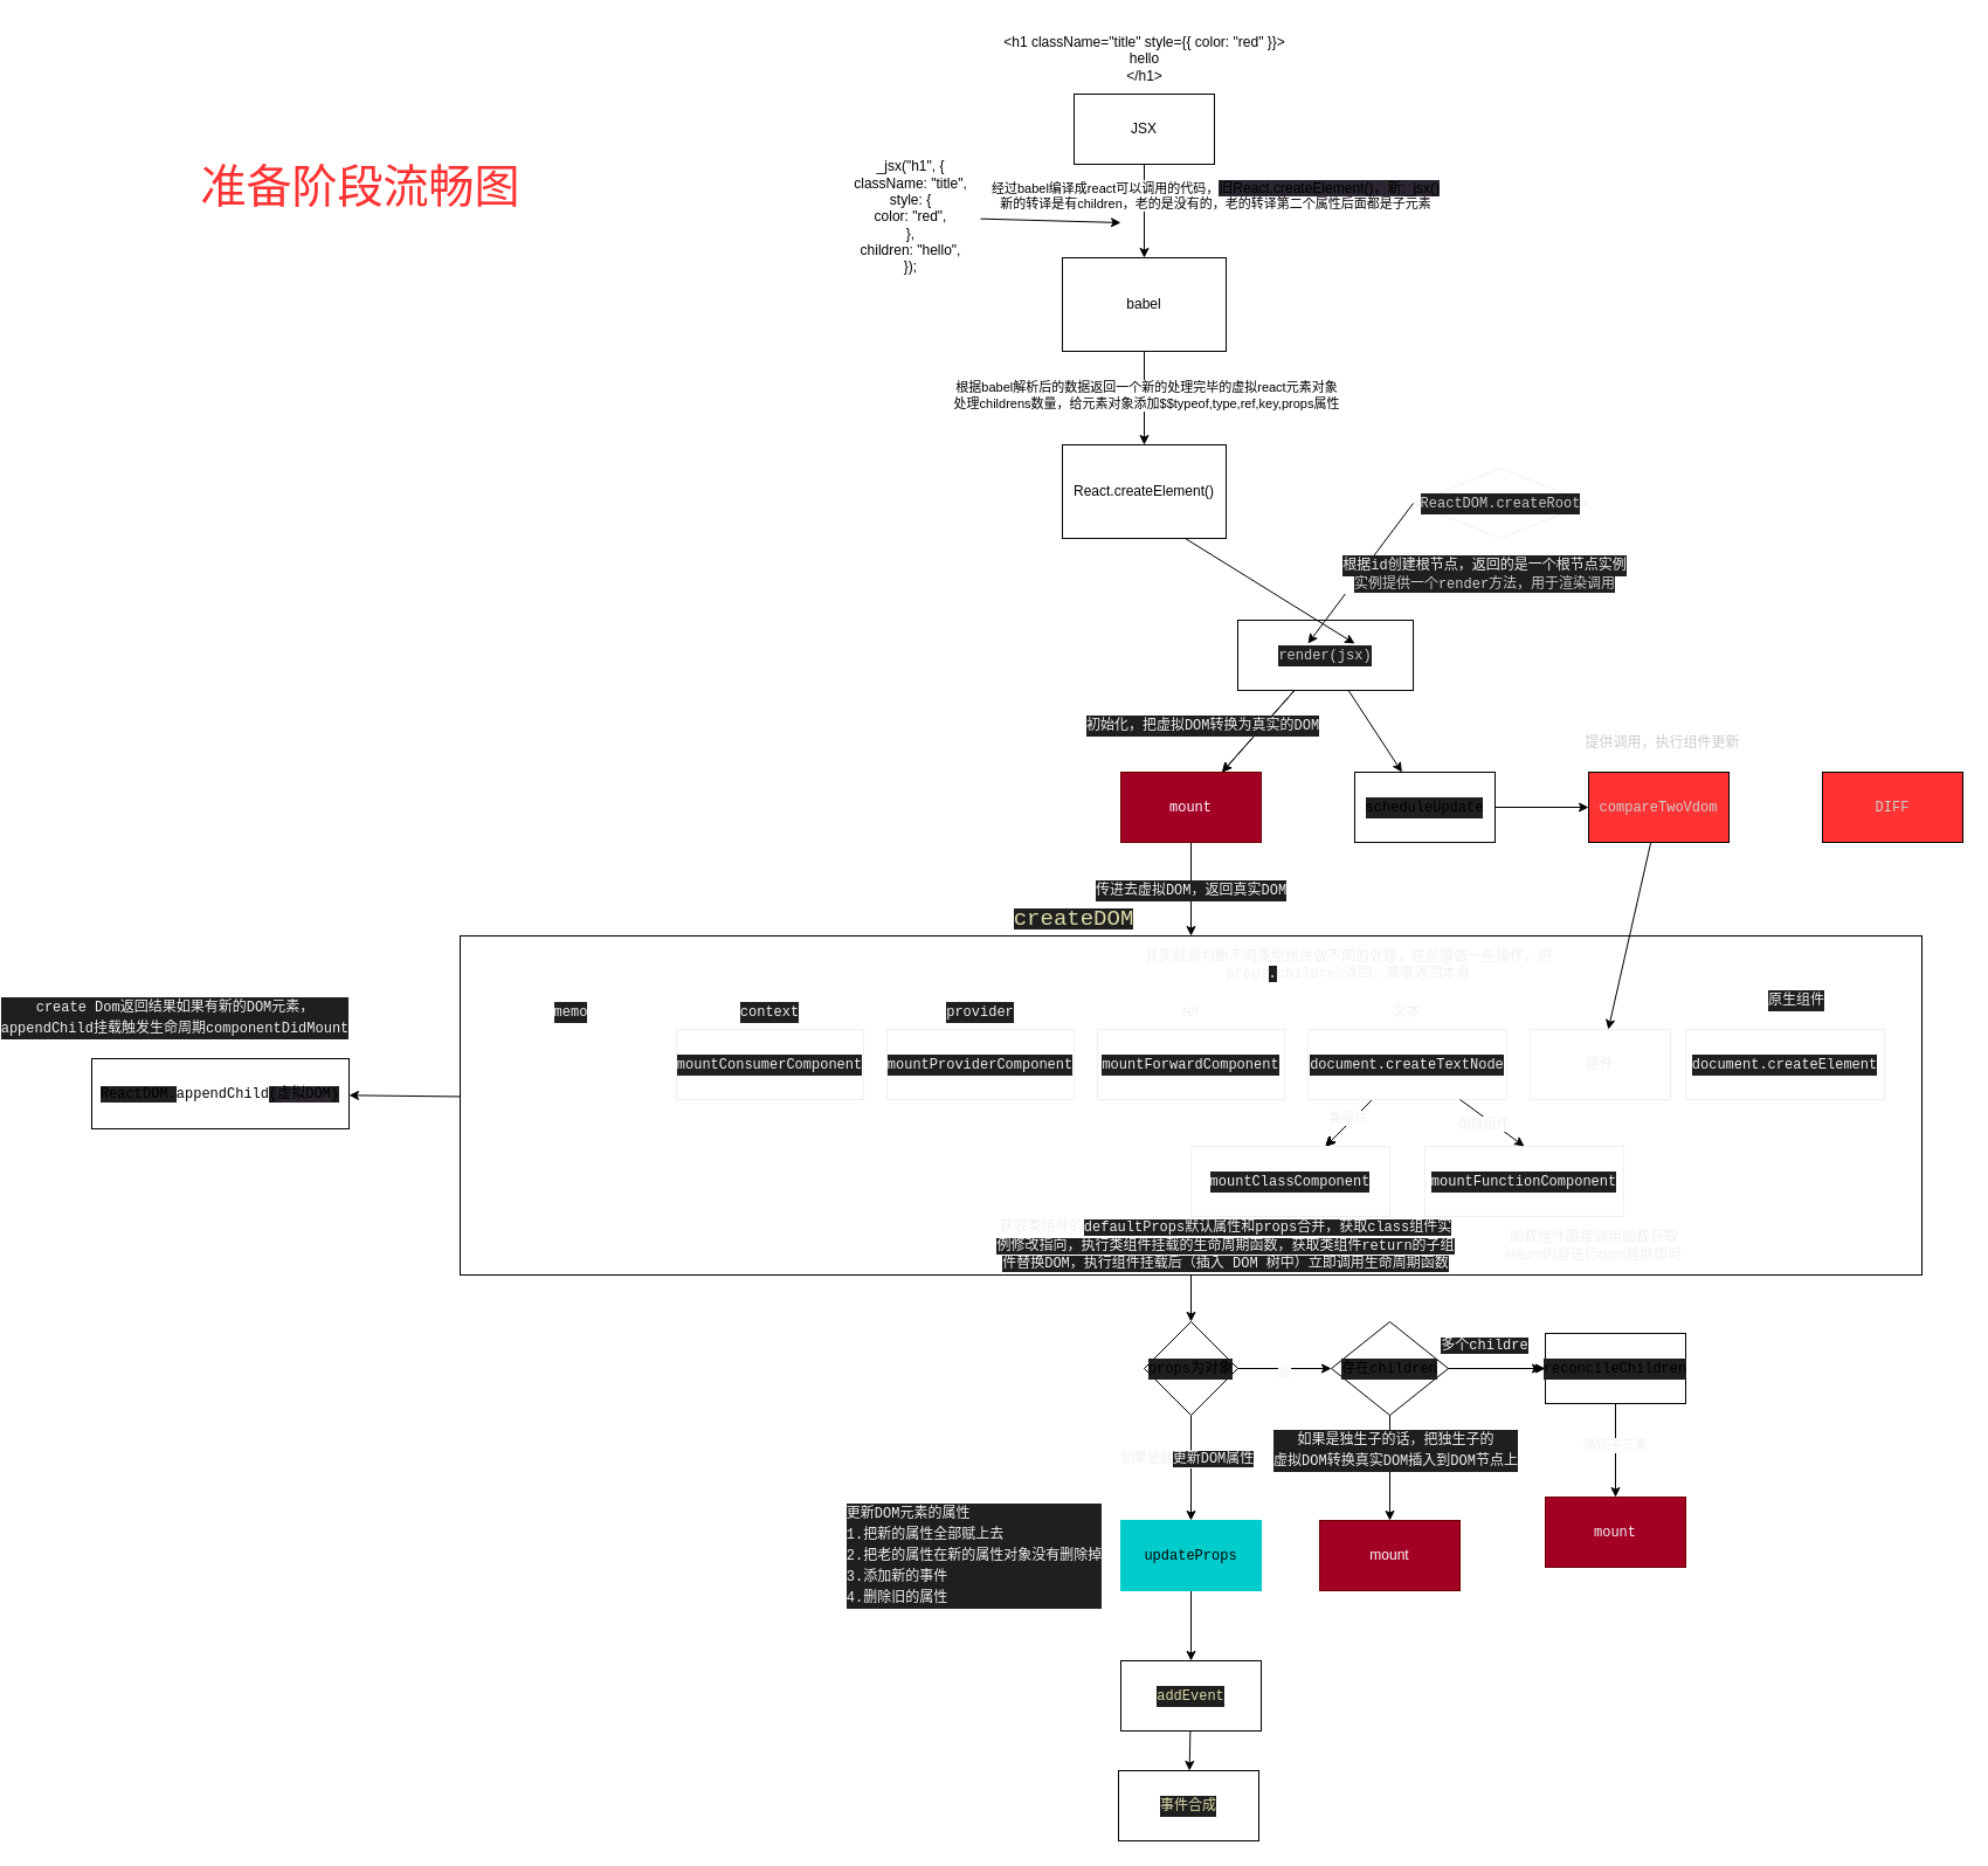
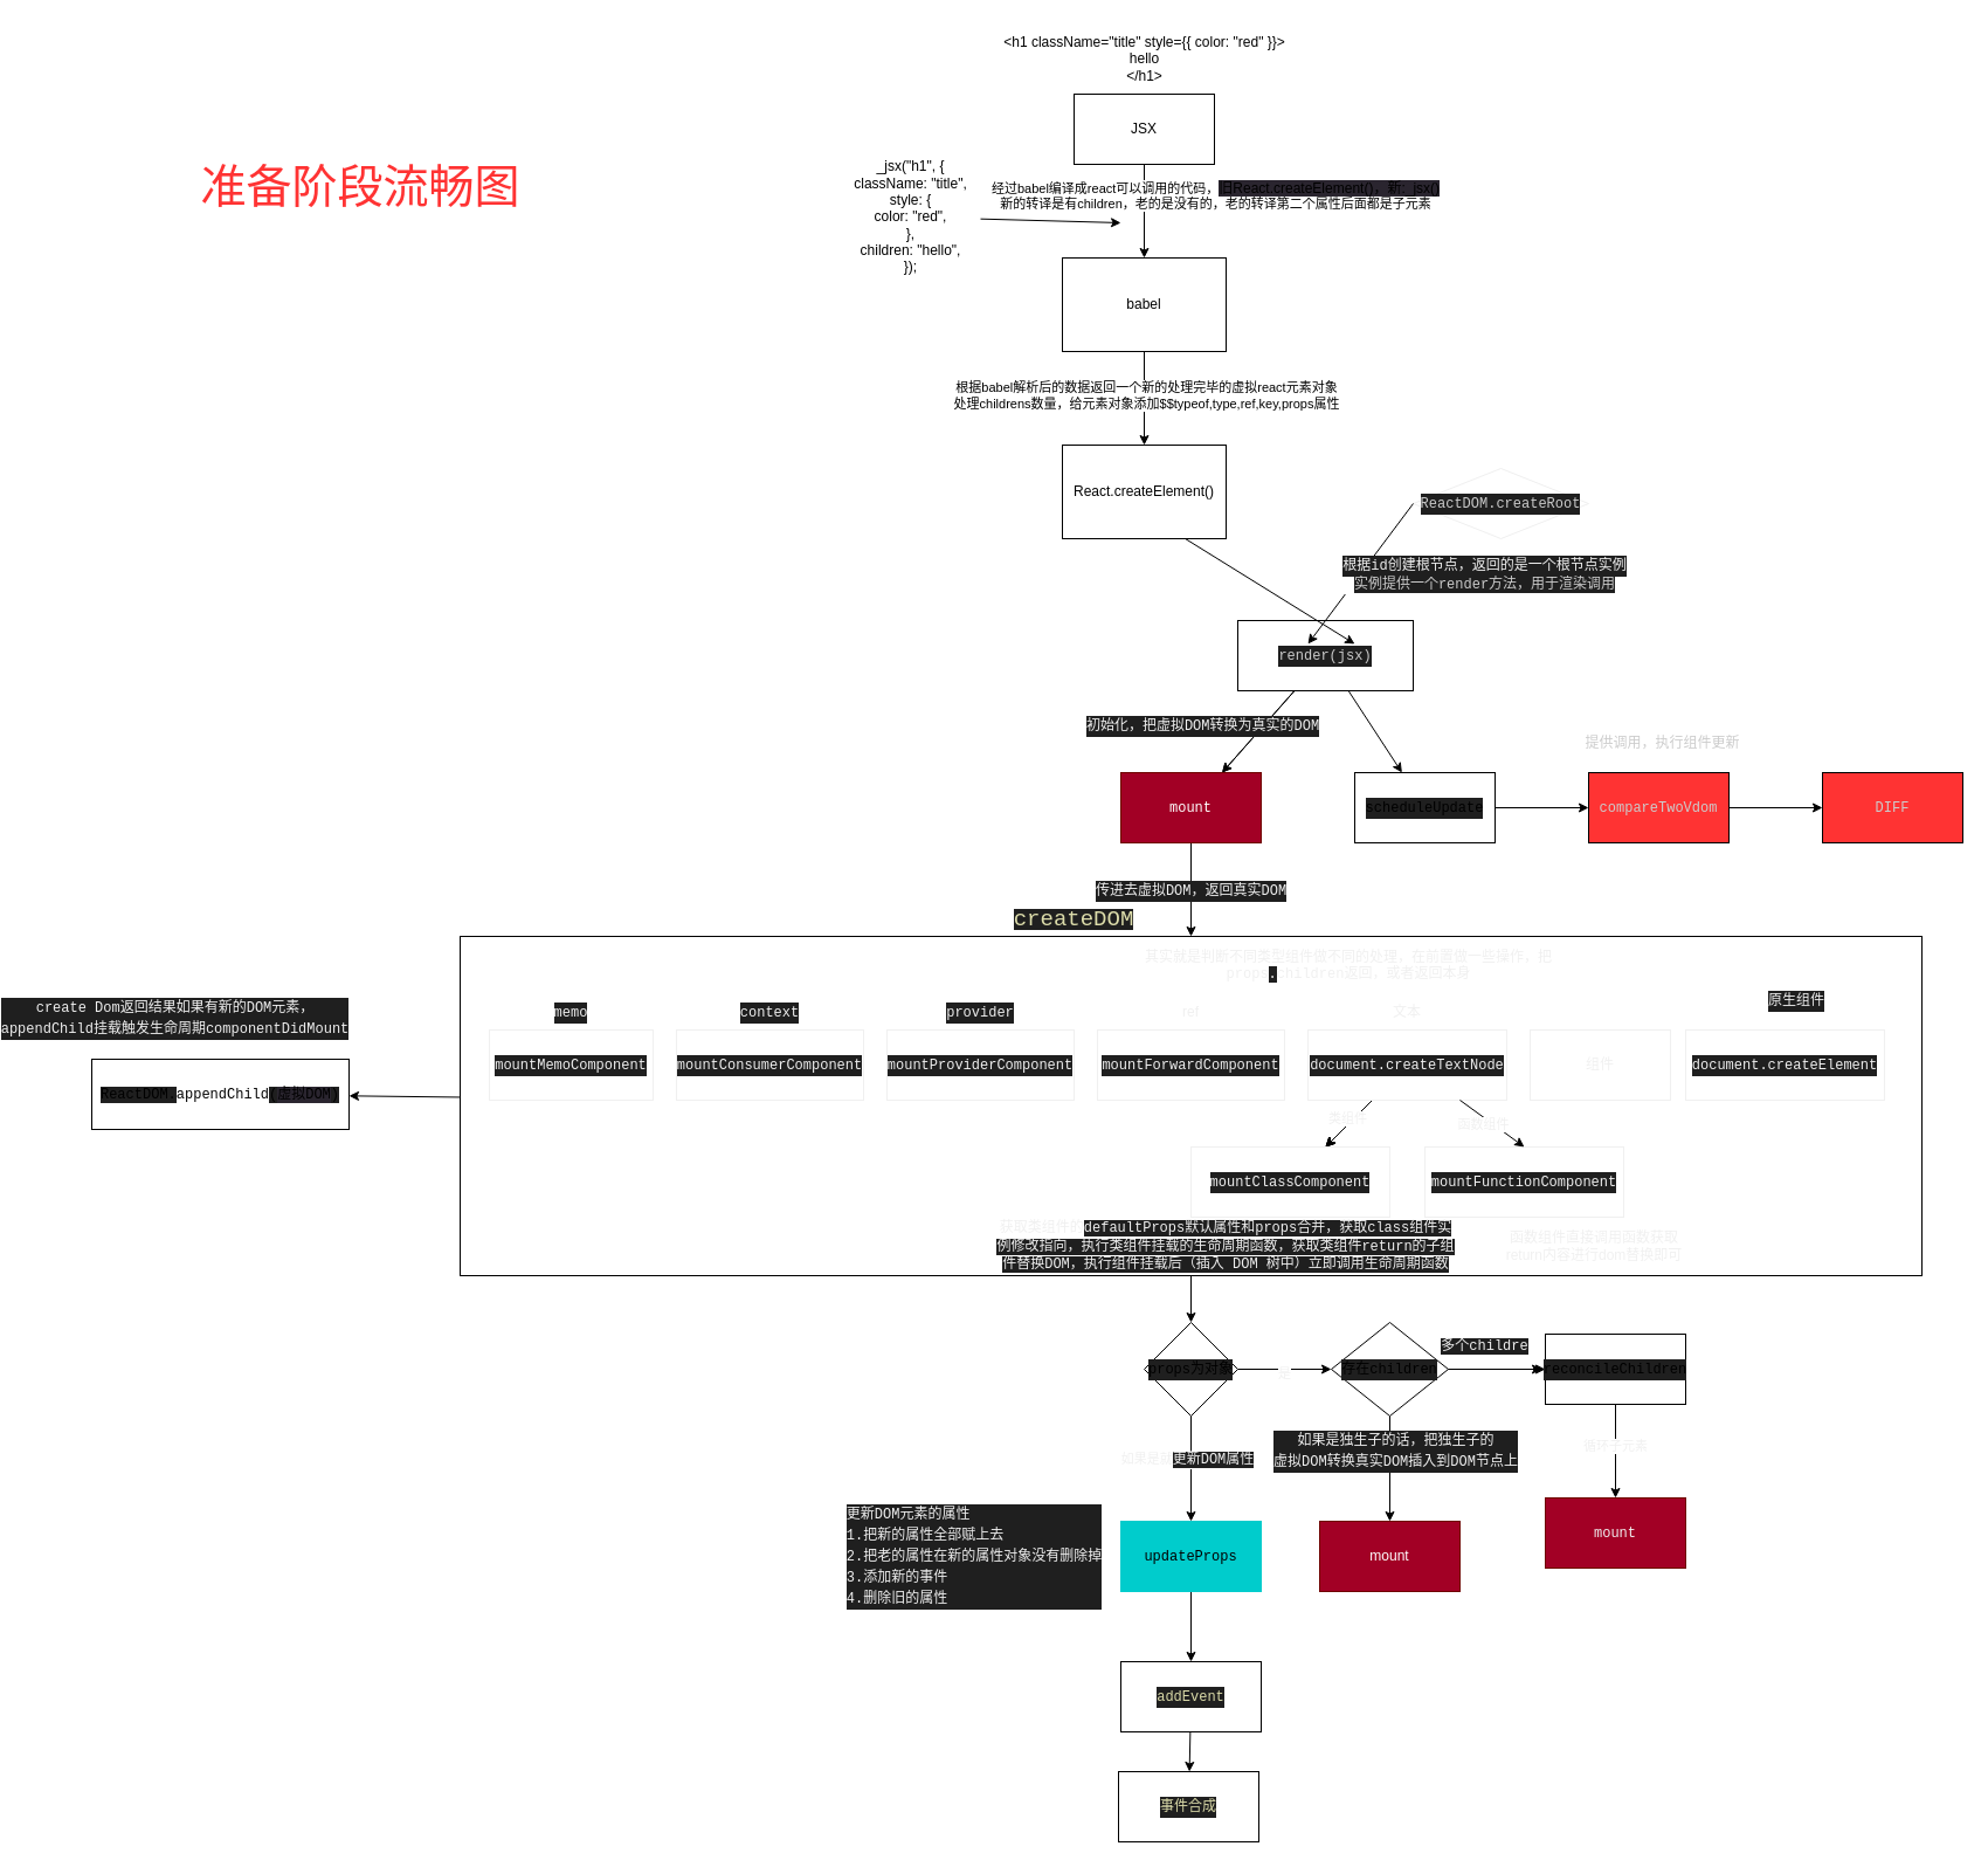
- <mxCell id="81" value="" style="edgeStyle=none;html=1;fontColor=#CCCCCC;" edge="1" parent="1" source="82" target="43"><mxGeometry relative="1" as="geometry" /></mxCell>
+ <mxCell id="81" value="" style="edgeStyle=none;html=1;fontColor=#CCCCCC;" edge="1" parent="1" source="82" target="84"><mxGeometry relative="1" as="geometry" /></mxCell>
+ <mxCell id="32" value="&lt;div style=&quot;background-color: rgb(31, 31, 31); font-family: Menlo, Monaco, &amp;quot;Courier New&amp;quot;, monospace; line-height: 18px;&quot;&gt;mountMemoComponent&lt;/div&gt;" style="rounded=0;whiteSpace=wrap;html=1;strokeColor=#F0F0F0;fontColor=#F0F0F0;fillColor=default;" parent="1" vertex="1"><mxGeometry x="370" y="880" width="140" height="60" as="geometry" /></mxCell>
